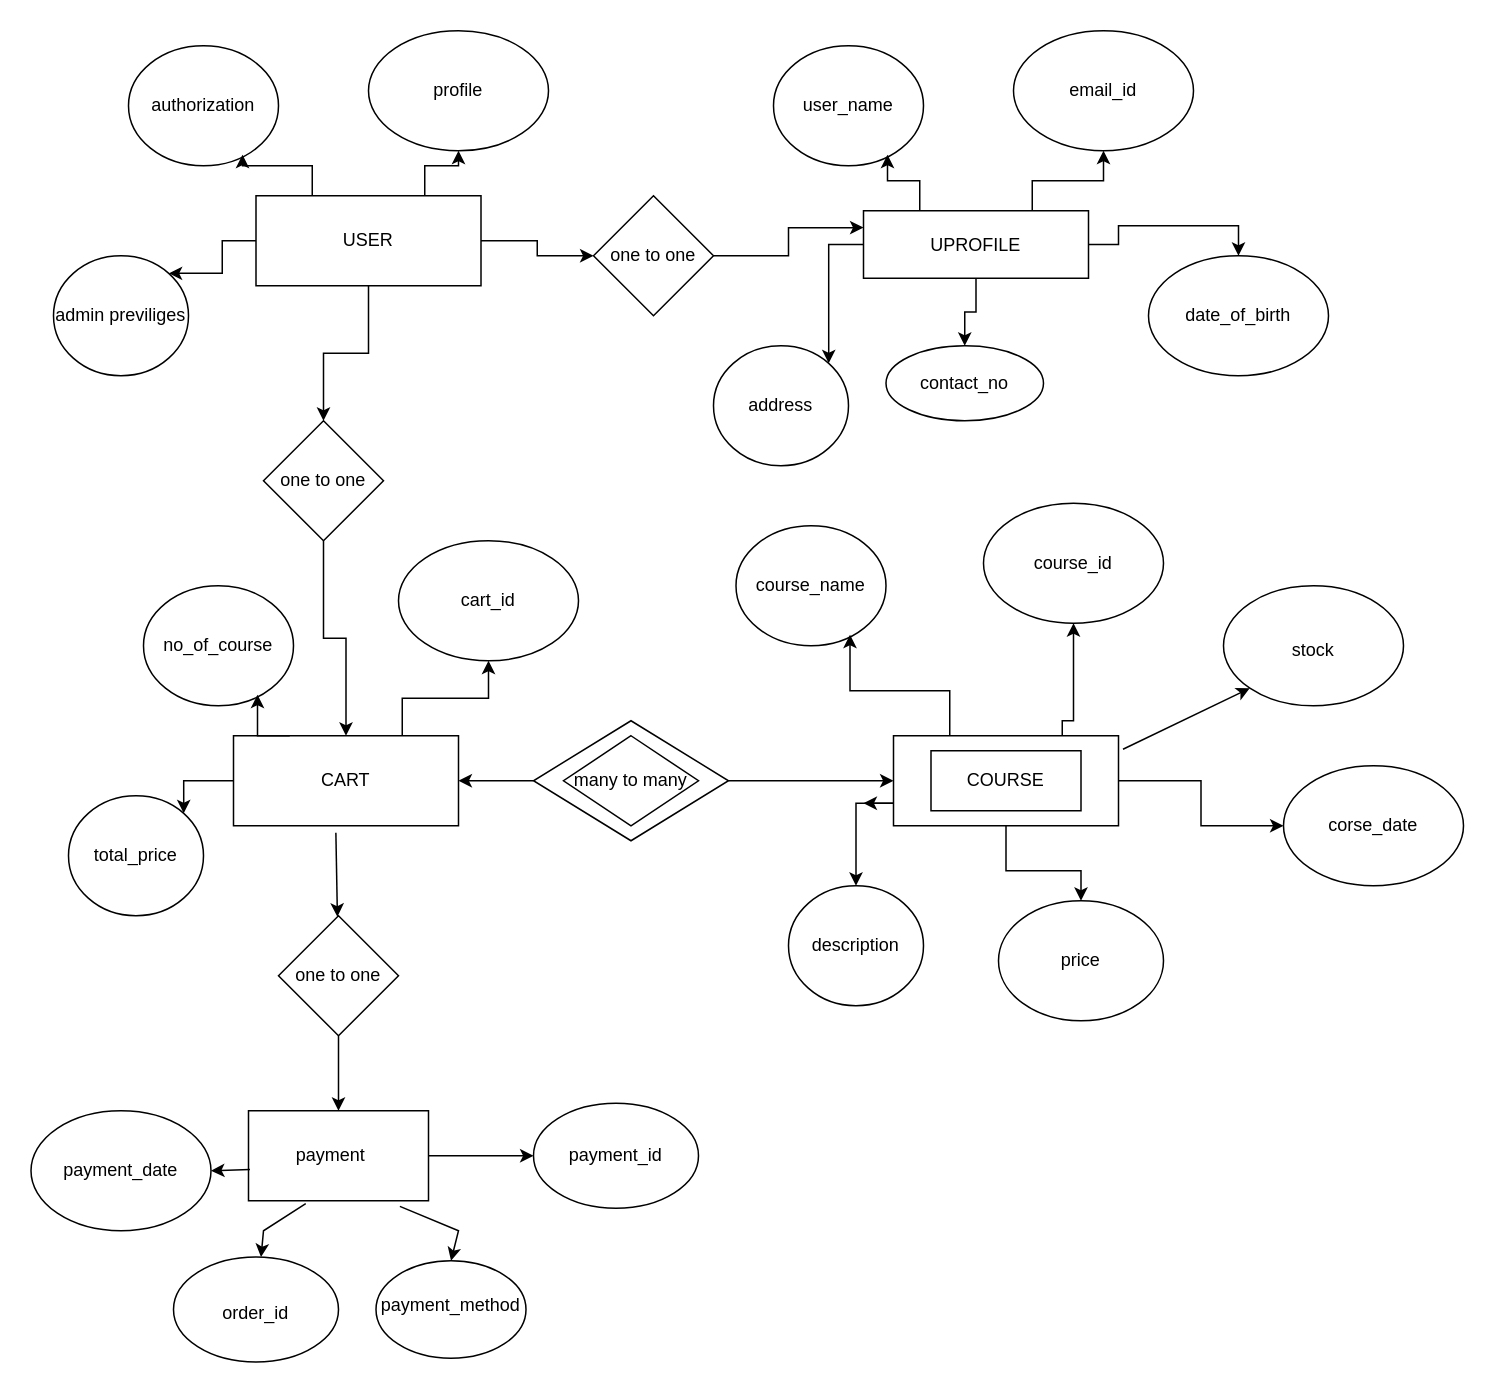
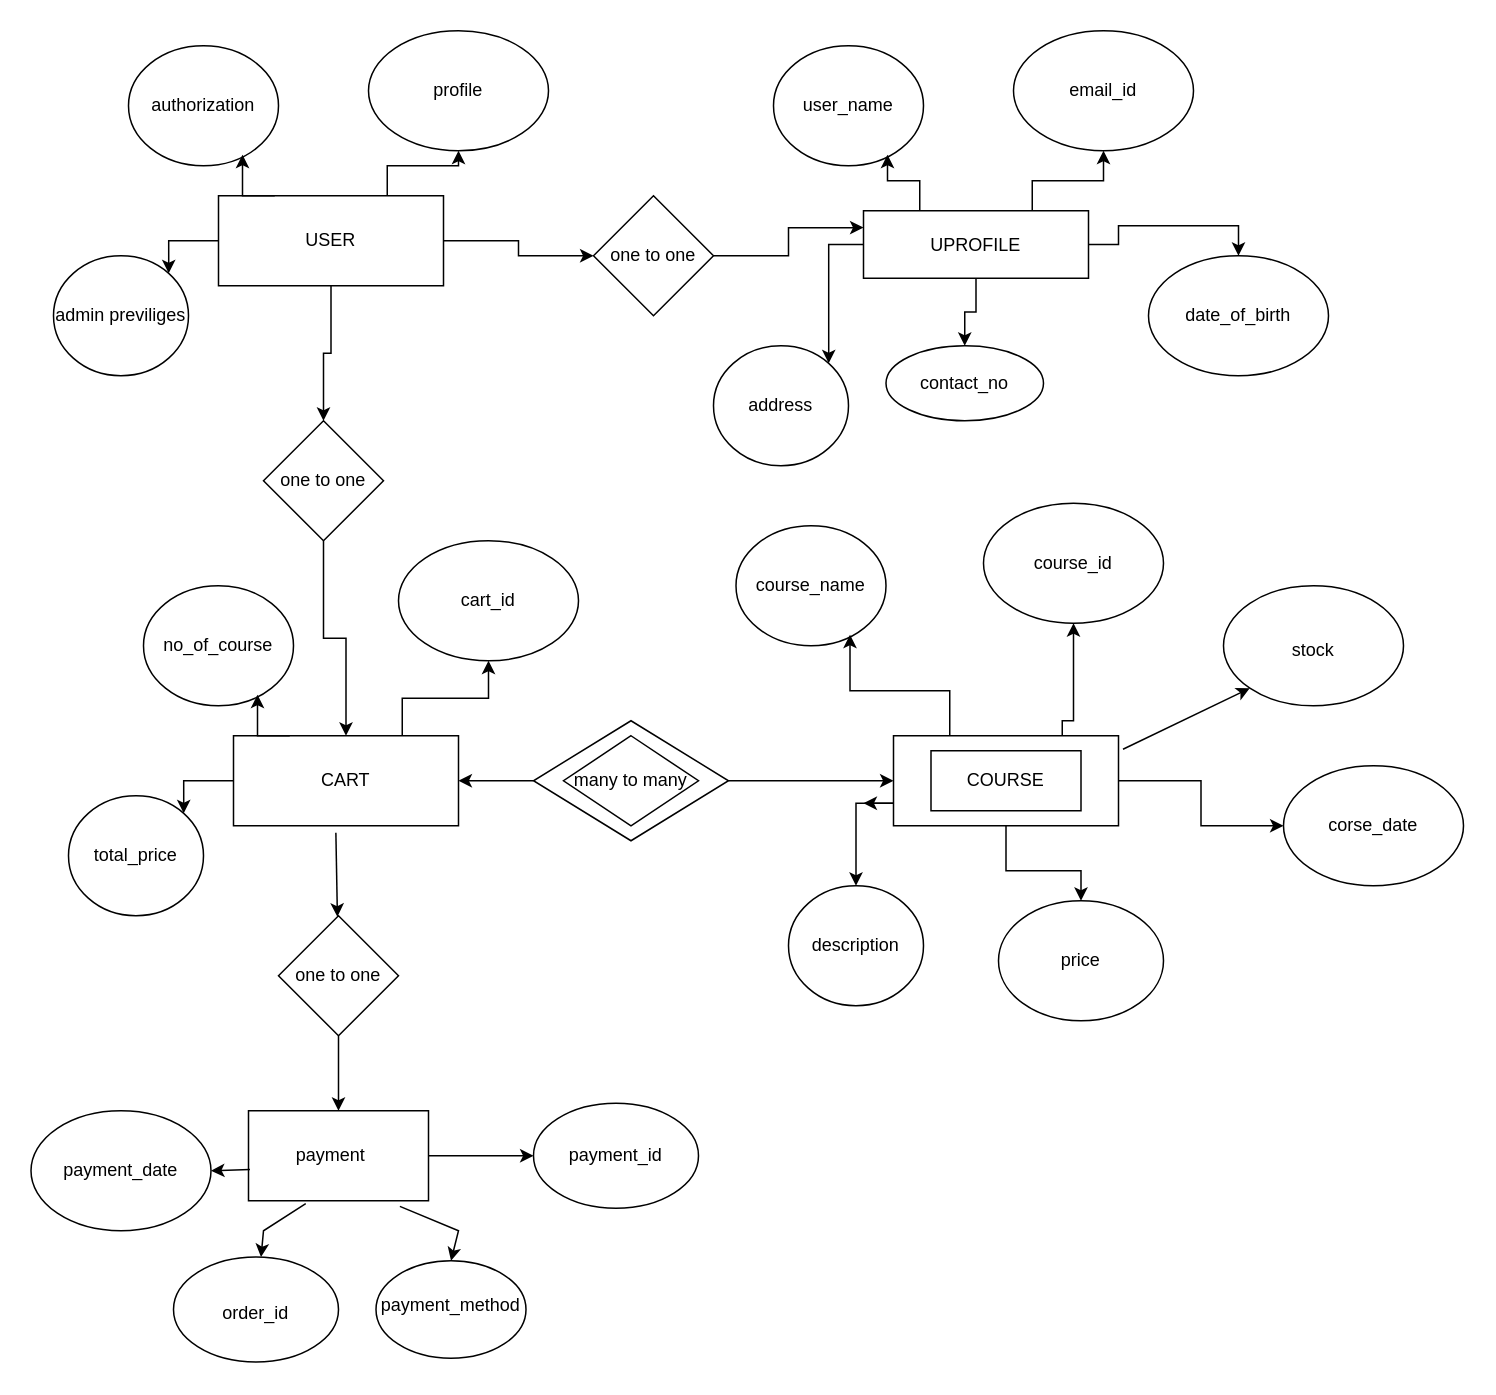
- <mxCell id="6" value="USER" style="rounded=0;whiteSpace=wrap;html=1;" parent="1" vertex="1"><mxGeometry x="170" y="130" width="150" height="60" as="geometry" /></mxCell>
+ <mxCell id="6" value="USER" style="rounded=0;whiteSpace=wrap;html=1;" parent="1" vertex="1"><mxGeometry x="145" y="130" width="150" height="60" as="geometry" /></mxCell>
